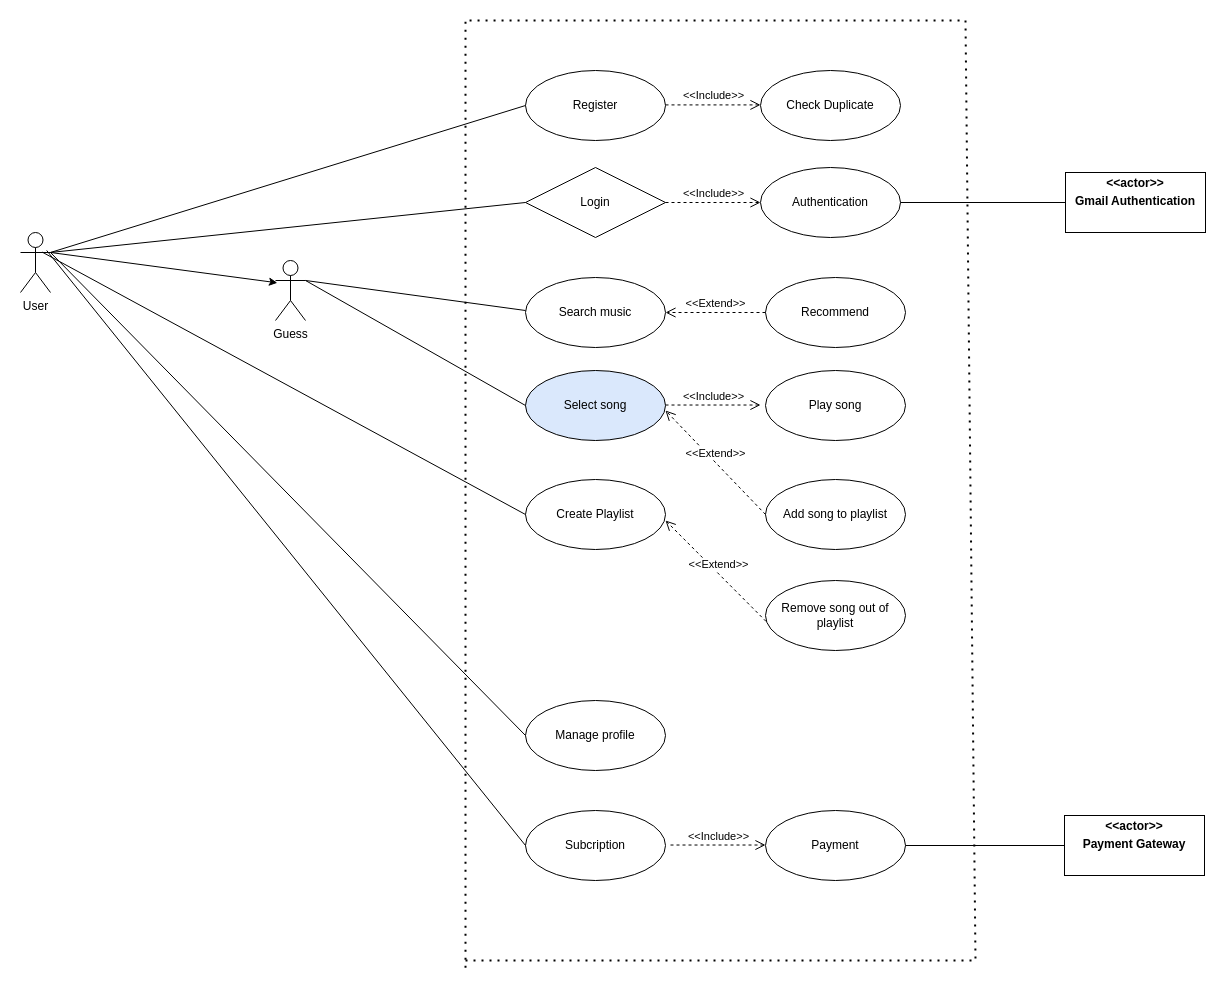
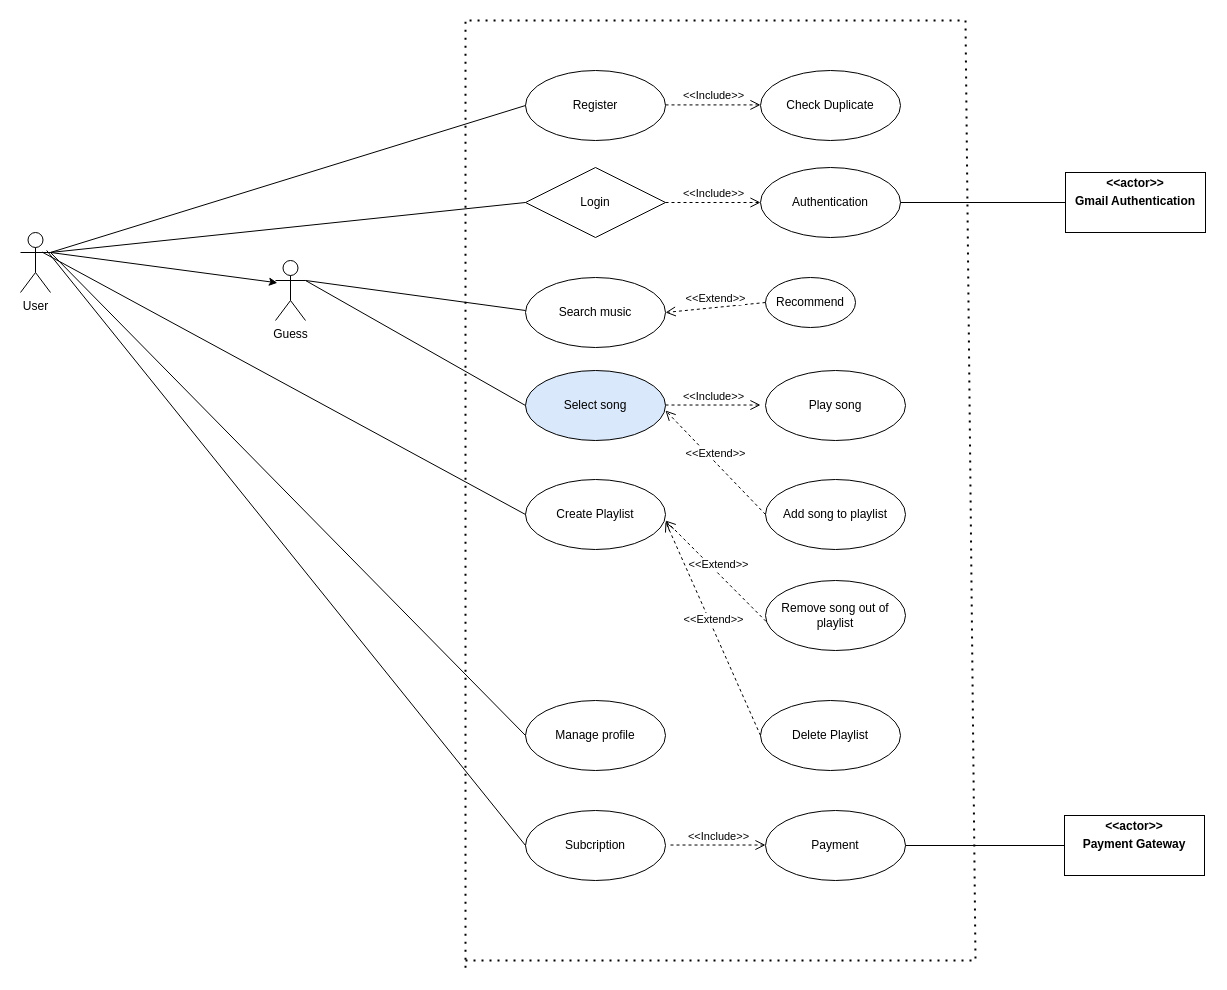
- <mxCell id="10" value="Recommend" style="ellipse;whiteSpace=wrap;html=1;" vertex="1" parent="1"><mxGeometry x="765" y="277" width="140" height="70" as="geometry" /></mxCell>
+ <mxCell id="10" value="Recommend" style="ellipse;whiteSpace=wrap;html=1;" vertex="1" parent="1"><mxGeometry x="765" y="277" width="90" height="50" as="geometry" /></mxCell>
+ <mxCell id="24" value="&amp;lt;&amp;lt;Extend&amp;gt;&amp;gt;" style="html=1;verticalAlign=bottom;endArrow=open;dashed=1;endSize=8;curved=0;rounded=0;entryX=1;entryY=0.6;entryDx=0;entryDy=0;entryPerimeter=0;exitX=0;exitY=0.5;exitDx=0;exitDy=0;" edge="1" parent="1" source="23" target="12"><mxGeometry x="0.001" relative="1" as="geometry"><mxPoint x="755" y="610" as="sourcePoint" /><mxPoint x="685" y="580" as="targetPoint" /><mxPoint as="offset" /></mxGeometry></mxCell>
+ <mxCell id="23" value="Delete Playlist" style="ellipse;whiteSpace=wrap;html=1;" vertex="1" parent="1"><mxGeometry x="760" y="700" width="140" height="70" as="geometry" /></mxCell>
